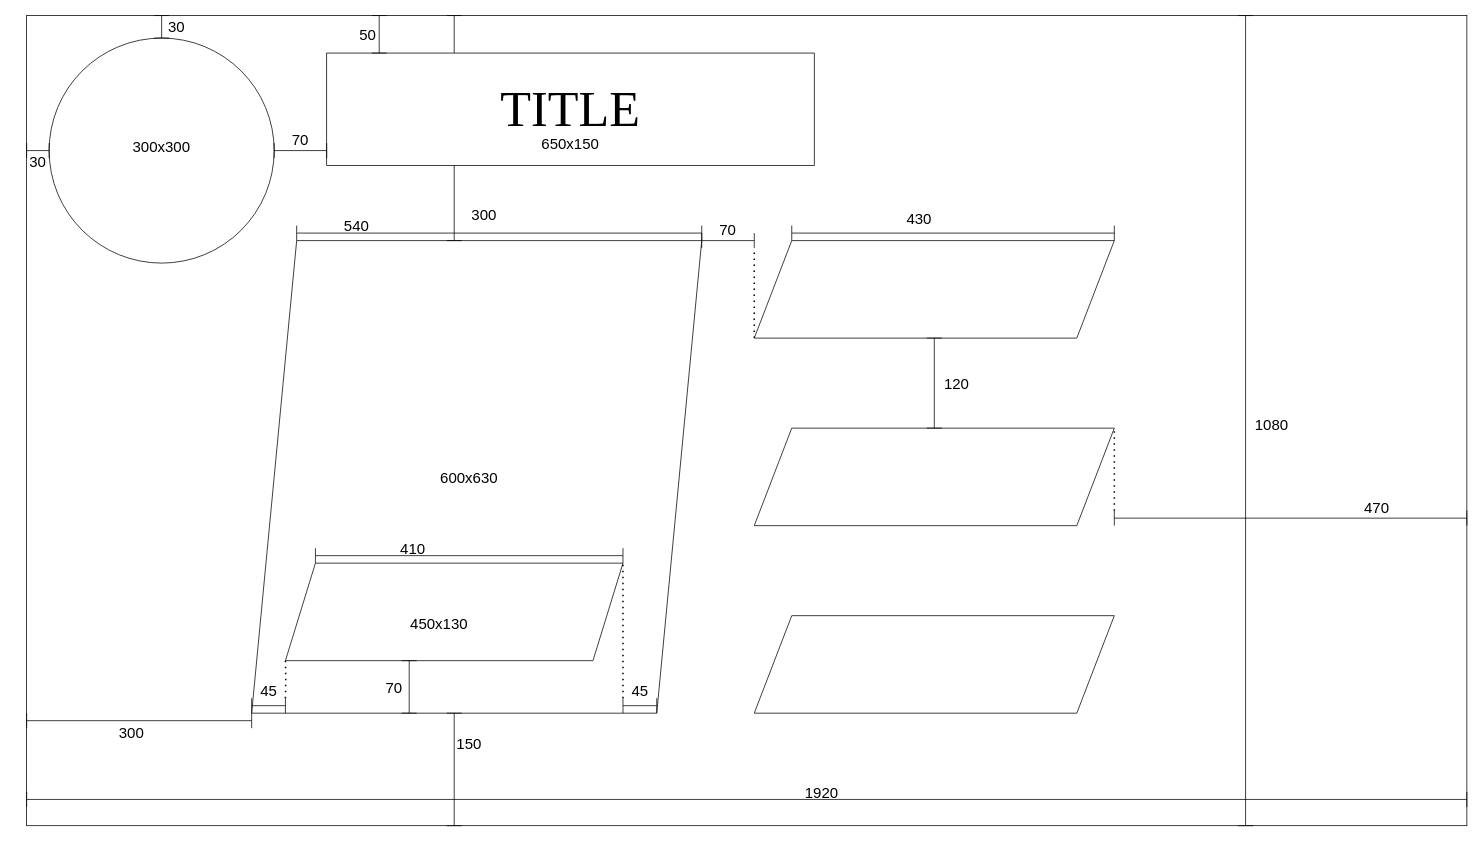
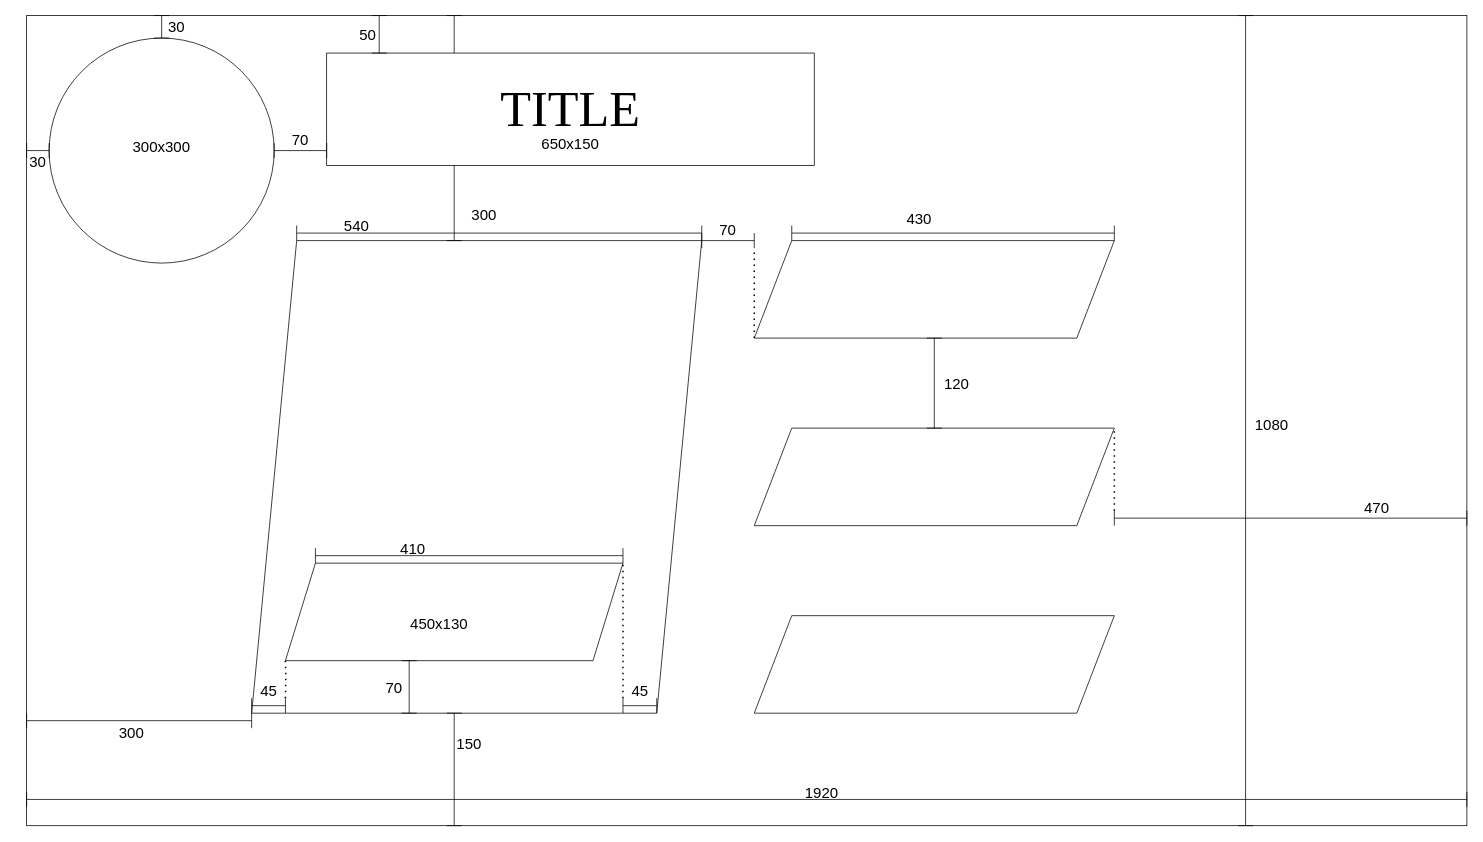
- <mxCell id="15" value="600x630" style="text;html=1;strokeColor=none;fillColor=none;align=center;verticalAlign=middle;whiteSpace=wrap;rounded=0;fontSize=20;" parent="1" vertex="1"><mxGeometry x="595" y="620" width="60" height="30" as="geometry" /></mxCell>
